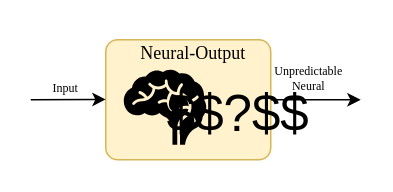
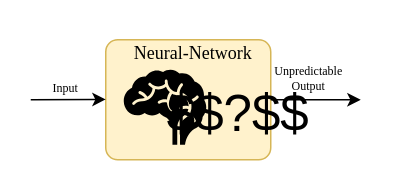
- <mxCell id="9" value="Neural-Output" style="text;html=1;align=center;verticalAlign=middle;resizable=0;points=[];autosize=1;strokeColor=none;fillColor=none;fontFamily=Times New Roman;" parent="8" vertex="1"><mxGeometry x="78" y="20" width="100" height="30" as="geometry" /></mxCell>
+ <mxCell id="9" value="Neural-Network" style="text;html=1;align=center;verticalAlign=middle;resizable=0;points=[];autosize=1;strokeColor=none;fillColor=none;fontFamily=Times New Roman;" parent="8" vertex="1"><mxGeometry x="78" y="20" width="100" height="30" as="geometry" /></mxCell>
- <mxCell id="12" value="&lt;font face=&quot;Times New Roman&quot;&gt;Unpredictable&lt;/font&gt;&lt;div&gt;&lt;font face=&quot;Times New Roman&quot;&gt;Neural&lt;/font&gt;&lt;/div&gt;" style="text;html=1;align=center;verticalAlign=middle;resizable=0;points=[];autosize=1;strokeColor=none;fillColor=none;fontSize=8;" vertex="1" parent="8"><mxGeometry x="170" y="37" width="70" height="30" as="geometry" /></mxCell>
+ <mxCell id="12" value="&lt;font face=&quot;Times New Roman&quot;&gt;Unpredictable&lt;/font&gt;&lt;div&gt;&lt;font face=&quot;Times New Roman&quot;&gt;Output&lt;/font&gt;&lt;/div&gt;" style="text;html=1;align=center;verticalAlign=middle;resizable=0;points=[];autosize=1;strokeColor=none;fillColor=none;fontSize=8;" vertex="1" parent="8"><mxGeometry x="170" y="37" width="70" height="30" as="geometry" /></mxCell>
